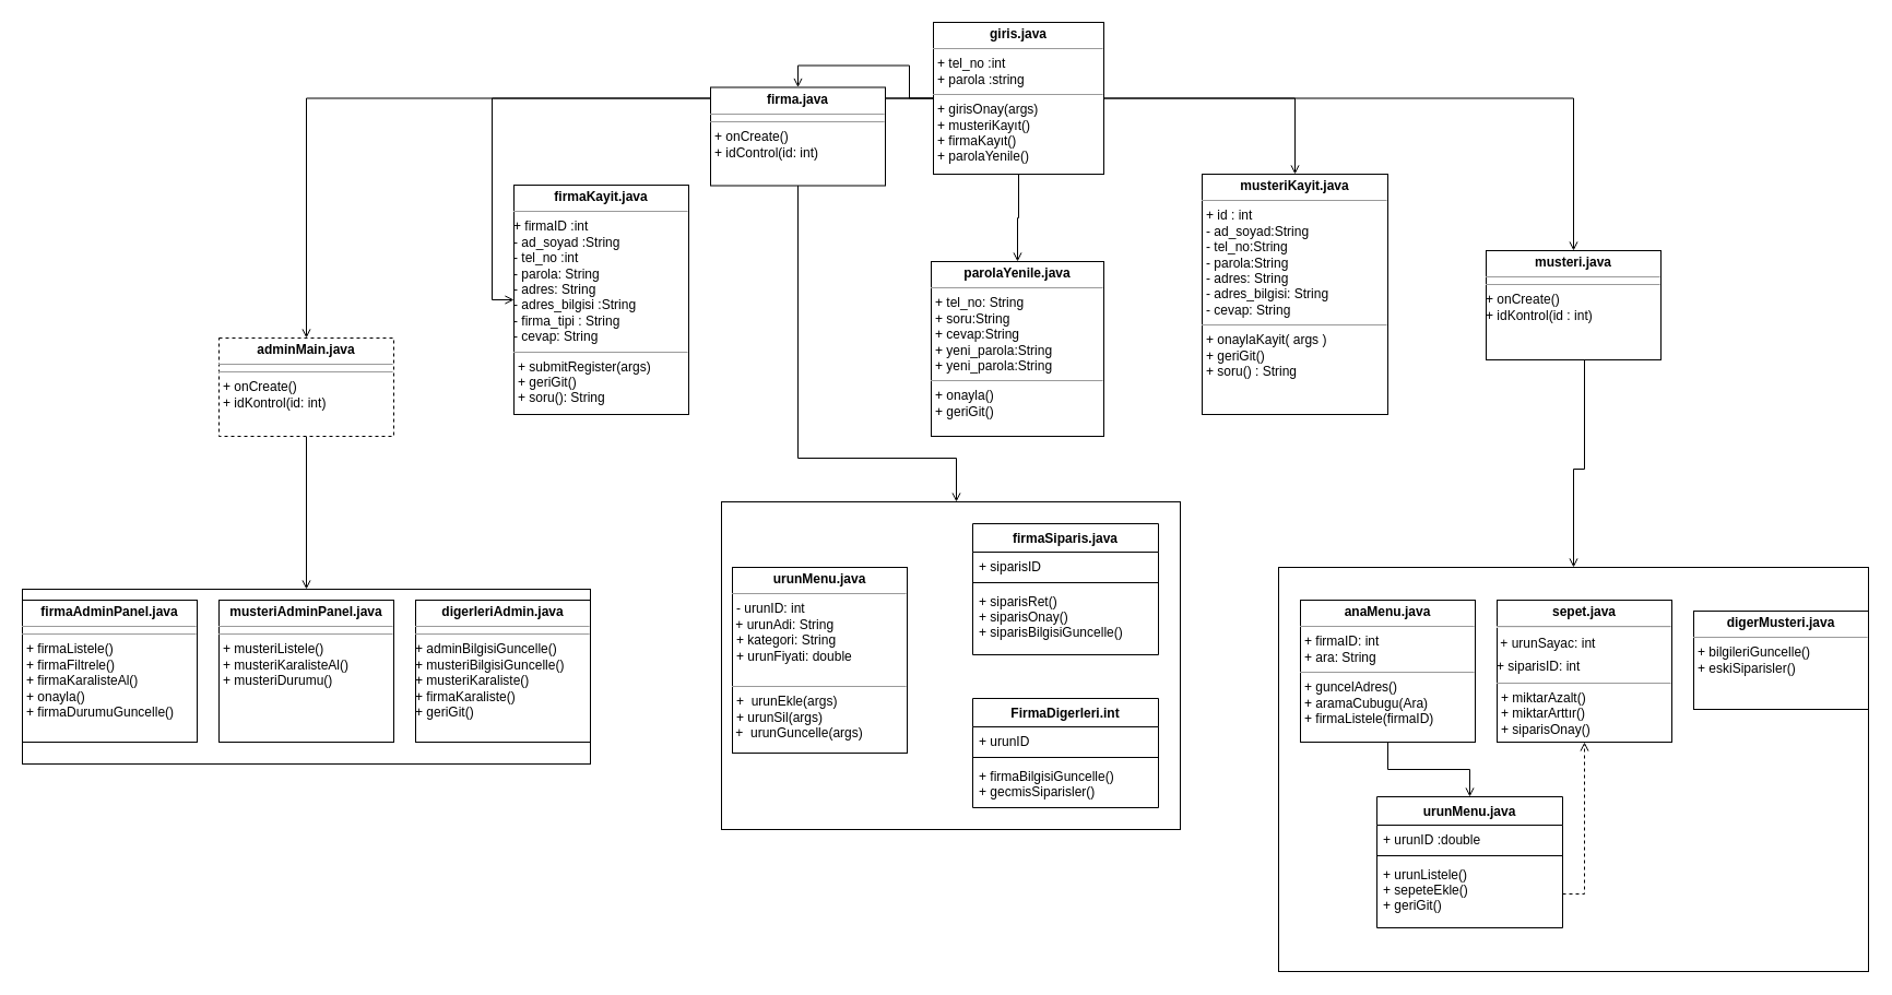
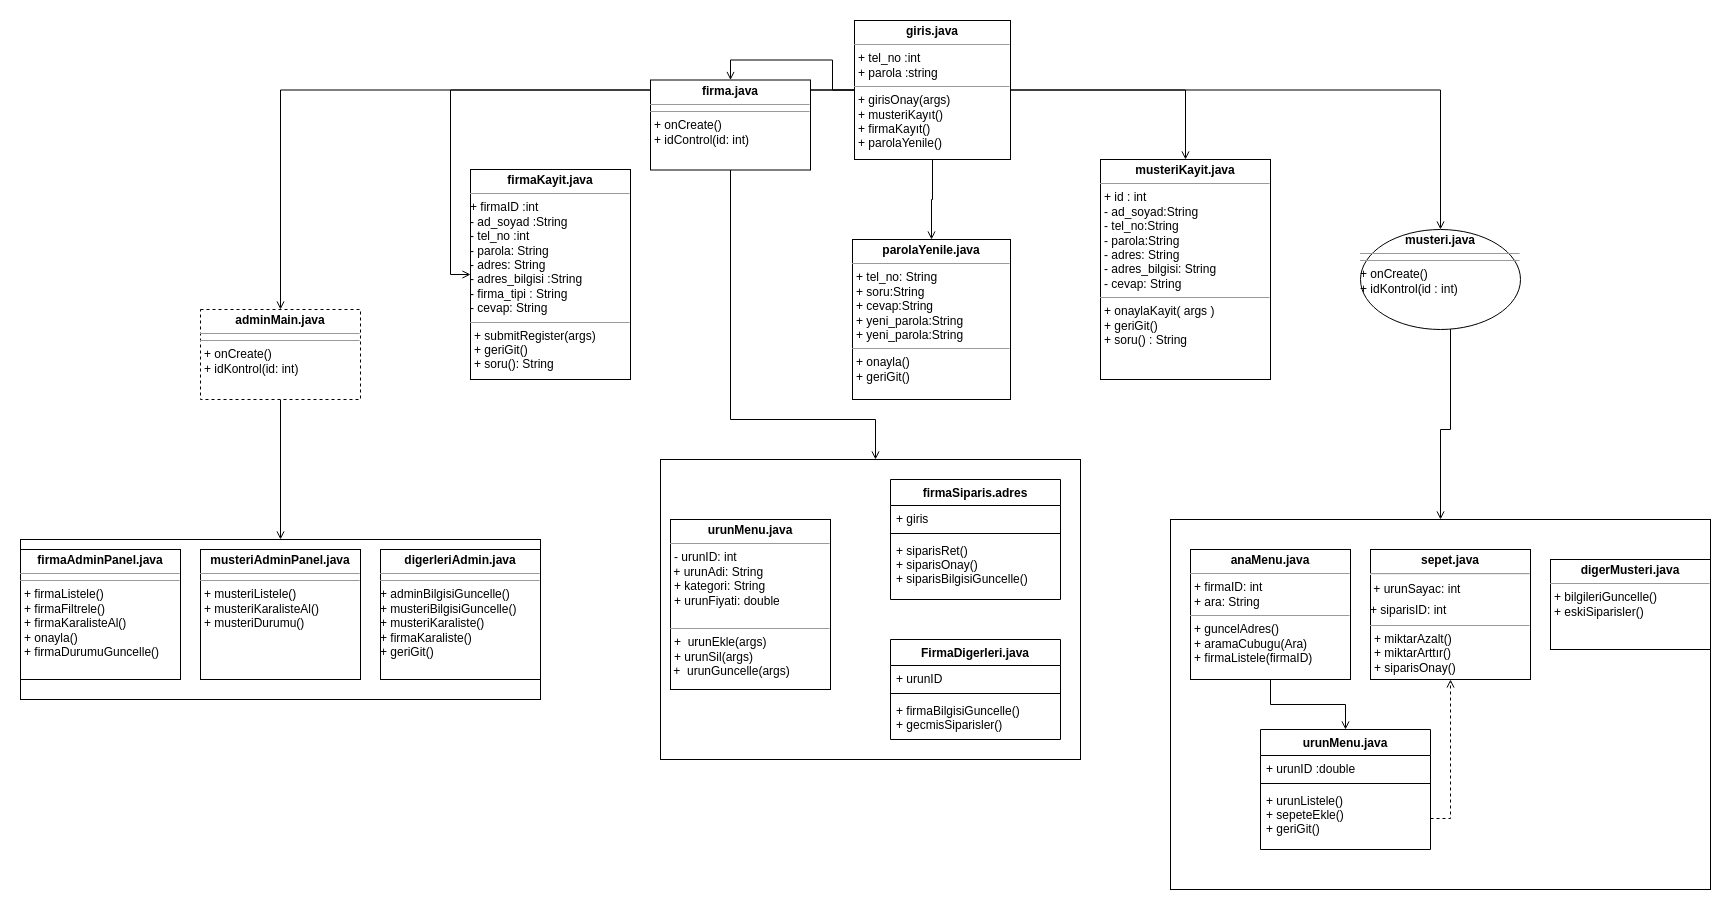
- <mxCell id="13" value="&lt;p style=&quot;margin: 0px ; margin-top: 4px ; text-align: center&quot;&gt;&lt;b&gt;musteri.java&lt;/b&gt;&lt;br&gt;&lt;/p&gt;&lt;hr size=&quot;1&quot;&gt;&lt;hr size=&quot;1&quot;&gt;&lt;div&gt;+ onCreate()&lt;br&gt;&lt;/div&gt;&lt;div&gt;+ idKontrol(id : int)&lt;br&gt;&lt;/div&gt;" style="verticalAlign=top;align=left;overflow=fill;fontSize=12;fontFamily=Helvetica;html=1;" parent="1" vertex="1"><mxGeometry x="1360" y="229" width="160" height="100" as="geometry" /></mxCell>
+ <mxCell id="13" value="&lt;p style=&quot;margin: 0px ; margin-top: 4px ; text-align: center&quot;&gt;&lt;b&gt;musteri.java&lt;/b&gt;&lt;br&gt;&lt;/p&gt;&lt;hr size=&quot;1&quot;&gt;&lt;hr size=&quot;1&quot;&gt;&lt;div&gt;+ onCreate()&lt;br&gt;&lt;/div&gt;&lt;div&gt;+ idKontrol(id : int)&lt;br&gt;&lt;/div&gt;" style="ellipse;verticalAlign=top;align=left;overflow=fill;fontSize=12;fontFamily=Helvetica;html=1;" parent="1" vertex="1"><mxGeometry x="1360" y="229" width="160" height="100" as="geometry" /></mxCell>
- <mxCell id="38" value="firmaSiparis.java" style="swimlane;fontStyle=1;align=center;verticalAlign=top;childLayout=stackLayout;horizontal=1;startSize=26;horizontalStack=0;resizeParent=1;resizeParentMax=0;resizeLast=0;collapsible=1;marginBottom=0;" parent="1" vertex="1"><mxGeometry x="890" y="479" width="170" height="120" as="geometry" /></mxCell>
+ <mxCell id="38" value="firmaSiparis.adres" style="swimlane;fontStyle=1;align=center;verticalAlign=top;childLayout=stackLayout;horizontal=1;startSize=26;horizontalStack=0;resizeParent=1;resizeParentMax=0;resizeLast=0;collapsible=1;marginBottom=0;" parent="1" vertex="1"><mxGeometry x="890" y="479" width="170" height="120" as="geometry" /></mxCell>
- <mxCell id="39" value="+ siparisID" style="text;strokeColor=none;fillColor=none;align=left;verticalAlign=top;spacingLeft=4;spacingRight=4;overflow=hidden;rotatable=0;points=[[0,0.5],[1,0.5]];portConstraint=eastwest;" parent="38" vertex="1"><mxGeometry y="26" width="170" height="24" as="geometry" /></mxCell>
+ <mxCell id="39" value="+ giris" style="text;strokeColor=none;fillColor=none;align=left;verticalAlign=top;spacingLeft=4;spacingRight=4;overflow=hidden;rotatable=0;points=[[0,0.5],[1,0.5]];portConstraint=eastwest;" parent="38" vertex="1"><mxGeometry y="26" width="170" height="24" as="geometry" /></mxCell>
- <mxCell id="34" value="FirmaDigerleri.int" style="swimlane;fontStyle=1;align=center;verticalAlign=top;childLayout=stackLayout;horizontal=1;startSize=26;horizontalStack=0;resizeParent=1;resizeParentMax=0;resizeLast=0;collapsible=1;marginBottom=0;" parent="1" vertex="1"><mxGeometry x="890" y="639" width="170" height="100" as="geometry" /></mxCell>
+ <mxCell id="34" value="FirmaDigerleri.java" style="swimlane;fontStyle=1;align=center;verticalAlign=top;childLayout=stackLayout;horizontal=1;startSize=26;horizontalStack=0;resizeParent=1;resizeParentMax=0;resizeLast=0;collapsible=1;marginBottom=0;" parent="1" vertex="1"><mxGeometry x="890" y="639" width="170" height="100" as="geometry" /></mxCell>
